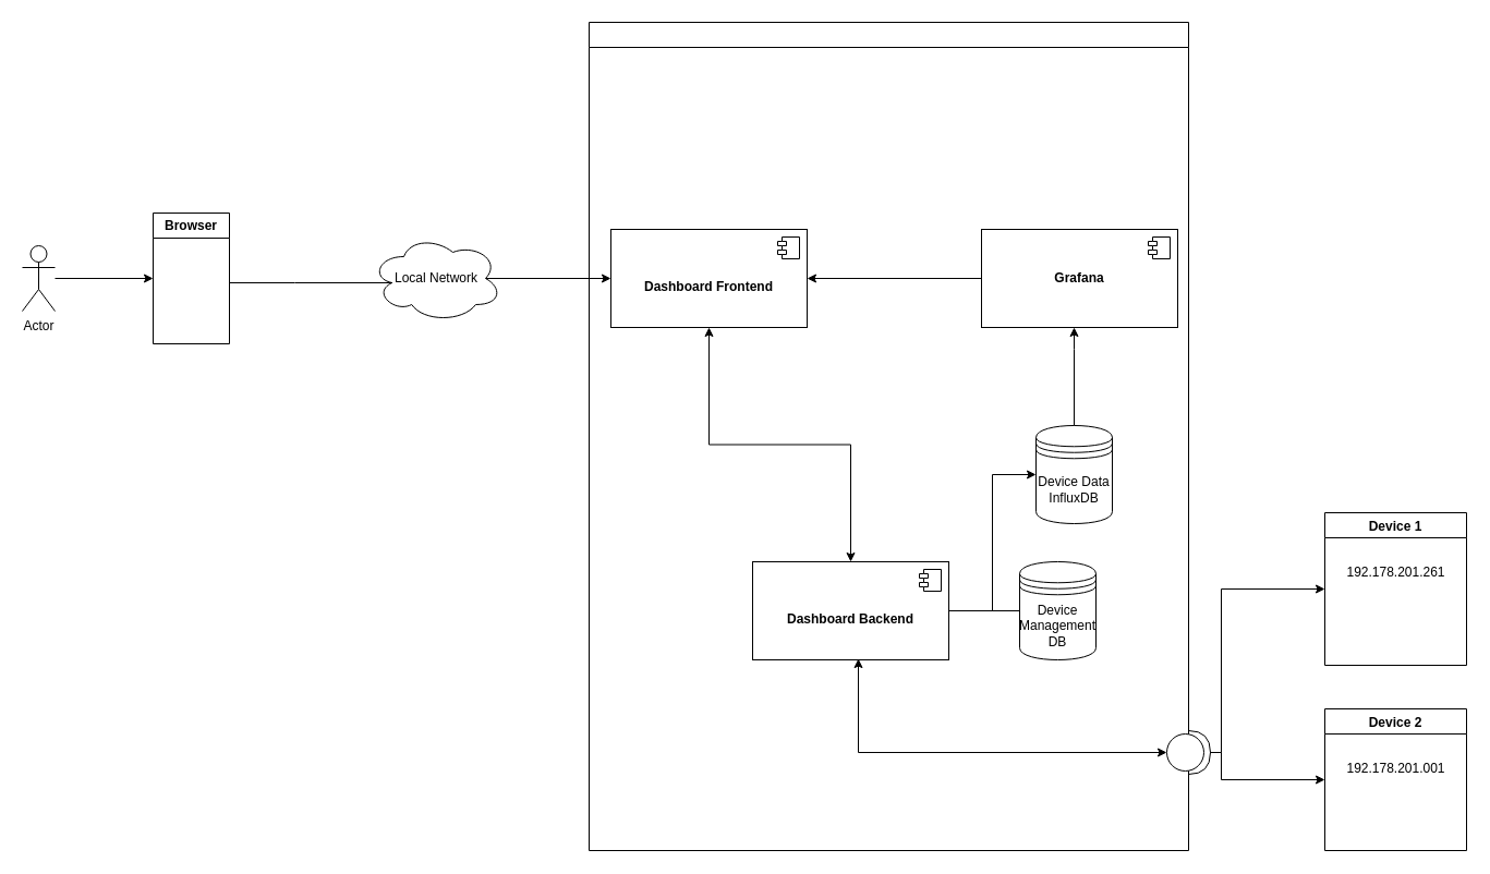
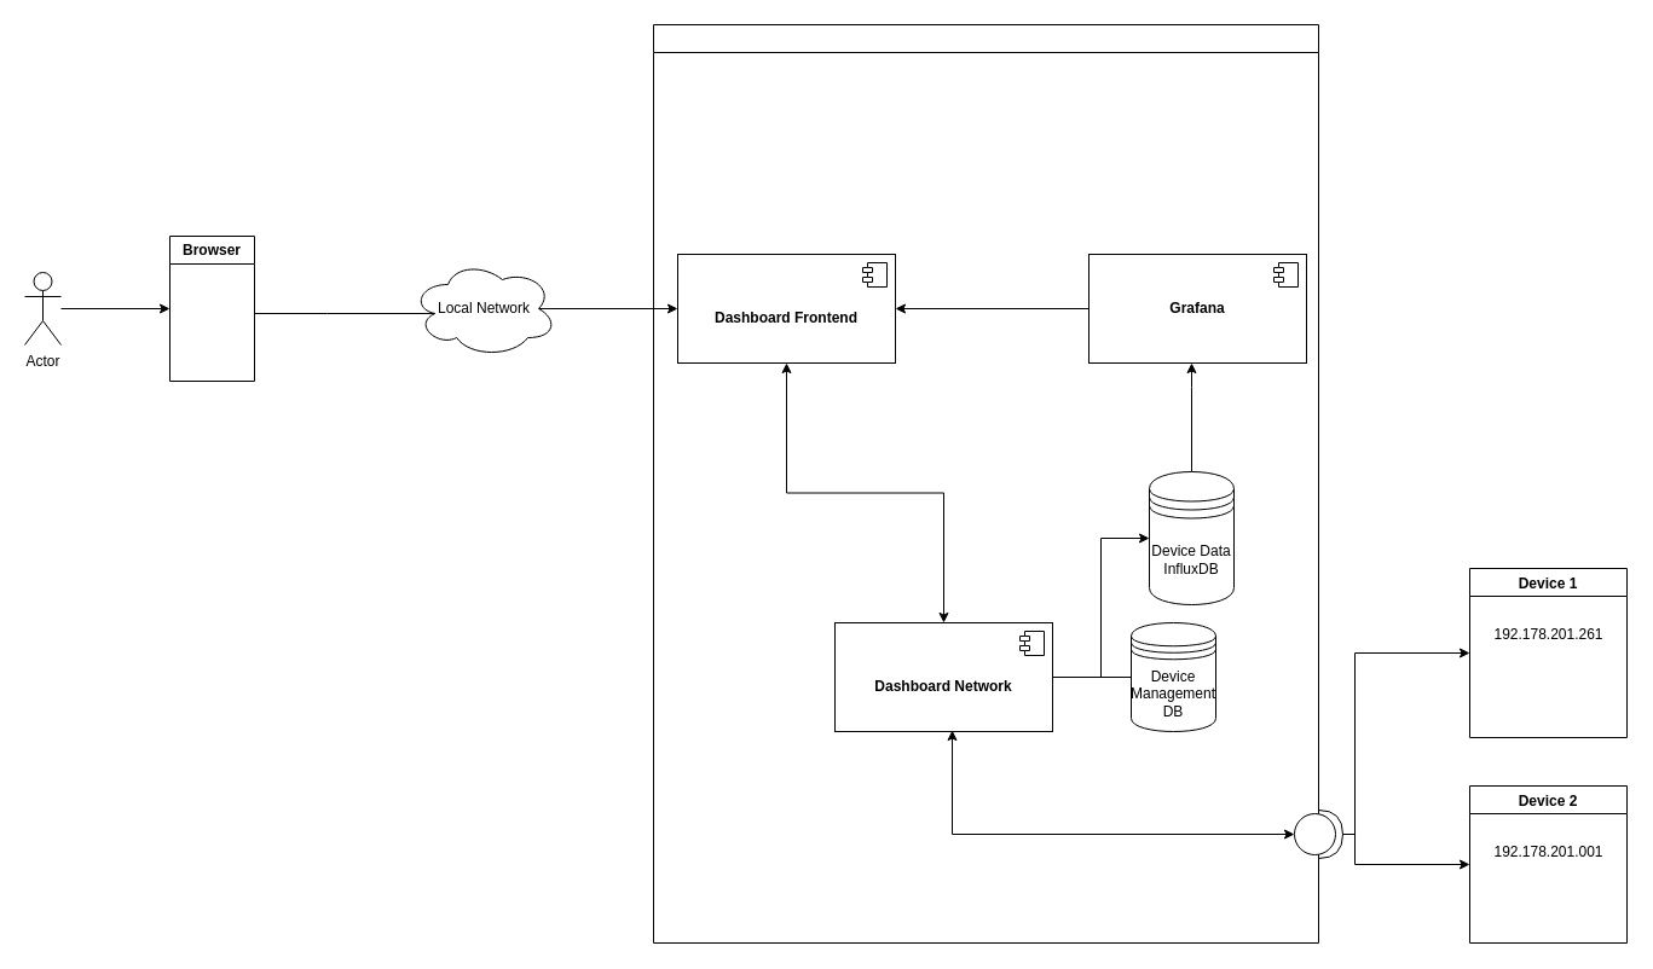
- <mxCell id="16" value="Device Data InfluxDB" style="shape=datastore;whiteSpace=wrap;html=1;" vertex="1" parent="7"><mxGeometry x="410" y="370" width="70" height="90" as="geometry" /></mxCell>
+ <mxCell id="16" value="Device Data InfluxDB" style="shape=datastore;whiteSpace=wrap;html=1;" vertex="1" parent="7"><mxGeometry x="410" y="370" width="70" height="110" as="geometry" /></mxCell>
- <mxCell id="12" value="&lt;br&gt;&lt;b&gt;Dashboard Backend&lt;/b&gt;" style="html=1;dropTarget=0;whiteSpace=wrap;" parent="7" vertex="1"><mxGeometry x="150" y="495" width="180" height="90" as="geometry" /></mxCell>
+ <mxCell id="12" value="&lt;br&gt;&lt;b&gt;Dashboard Network&lt;/b&gt;" style="html=1;dropTarget=0;whiteSpace=wrap;" parent="7" vertex="1"><mxGeometry x="150" y="495" width="180" height="90" as="geometry" /></mxCell>
